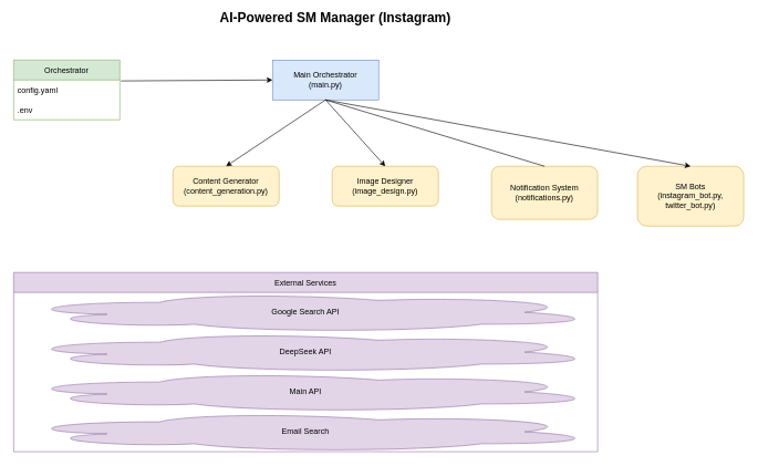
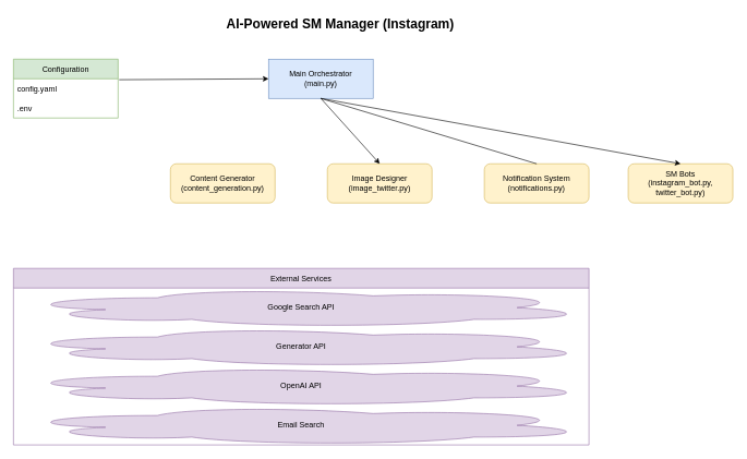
- <mxCell id="20" value="&lt;font style=&quot;font-size: 20px;&quot;&gt;&lt;b&gt;AI-Powered SM Manager (Instagram)&lt;/b&gt;&lt;/font&gt;" style="text;html=1;align=center;verticalAlign=middle;whiteSpace=wrap;rounded=0;" vertex="1" parent="1"><mxGeometry x="265" y="10" width="480" height="30" as="geometry" /></mxCell>
+ <mxCell id="20" value="&lt;font style=&quot;font-size: 20px;&quot;&gt;&lt;b&gt;AI-Powered SM Manager (Instagram)&lt;/b&gt;&lt;/font&gt;" style="text;html=1;align=center;verticalAlign=middle;whiteSpace=wrap;rounded=0;" vertex="1" parent="1"><mxGeometry x="280" y="20" width="480" height="30" as="geometry" /></mxCell>
- <mxCell id="2" value="Orchestrator" style="swimlane;fontStyle=0;childLayout=stackLayout;horizontal=1;startSize=30;horizontalStack=0;resizeParent=1;resizeParentMax=0;resizeLast=0;collapsible=1;marginBottom=0;fillColor=#d5e8d4;strokeColor=#82b366;" vertex="1" parent="1"><mxGeometry x="20" y="90" width="160" height="90" as="geometry" /></mxCell>
+ <mxCell id="2" value="Configuration" style="swimlane;fontStyle=0;childLayout=stackLayout;horizontal=1;startSize=30;horizontalStack=0;resizeParent=1;resizeParentMax=0;resizeLast=0;collapsible=1;marginBottom=0;fillColor=#d5e8d4;strokeColor=#82b366;" vertex="1" parent="1"><mxGeometry x="20" y="90" width="160" height="90" as="geometry" /></mxCell>
- <mxCell id="14" value="" style="endArrow=classic;html=1;exitX=0.5;exitY=1;entryX=0.5;entryY=0;" edge="1" parent="1" source="5" target="6"><mxGeometry width="50" height="50" relative="1" as="geometry" /></mxCell>
- <mxCell id="7" value="Image Designer&#10;(image_design.py)" style="rounded=1;whiteSpace=wrap;html=1;fillColor=#fff2cc;strokeColor=#d6b656;" vertex="1" parent="1"><mxGeometry x="500" y="250" width="160" height="60" as="geometry" /></mxCell>
+ <mxCell id="7" value="Image Designer&#10;(image_twitter.py)" style="rounded=1;whiteSpace=wrap;html=1;fillColor=#fff2cc;strokeColor=#d6b656;" vertex="1" parent="1"><mxGeometry x="500" y="250" width="160" height="60" as="geometry" /></mxCell>
- <mxCell id="8" value="Notification System&#10;(notifications.py)" style="rounded=1;whiteSpace=wrap;html=1;fillColor=#fff2cc;strokeColor=#d6b656;" vertex="1" parent="1"><mxGeometry x="740" y="250" width="160" height="80" as="geometry" /></mxCell>
+ <mxCell id="8" value="Notification System&#10;(notifications.py)" style="rounded=1;whiteSpace=wrap;html=1;fillColor=#fff2cc;strokeColor=#d6b656;" vertex="1" parent="1"><mxGeometry x="740" y="250" width="160" height="60" as="geometry" /></mxCell>
- <mxCell id="17" value="SM Bots&lt;br&gt;(instagram_bot.py, twitter_bot.py)" style="rounded=1;whiteSpace=wrap;html=1;fillColor=#fff2cc;strokeColor=#d6b656;" vertex="1" parent="1"><mxGeometry x="960" y="250" width="160" height="90" as="geometry" /></mxCell>
+ <mxCell id="17" value="SM Bots&lt;br&gt;(instagram_bot.py, twitter_bot.py)" style="rounded=1;whiteSpace=wrap;html=1;fillColor=#fff2cc;strokeColor=#d6b656;" vertex="1" parent="1"><mxGeometry x="960" y="250" width="160" height="60" as="geometry" /></mxCell>
- <mxCell id="11" value="DeepSeek API" style="ellipse;shape=cloud;whiteSpace=wrap;html=1;fillColor=#e1d5e7;strokeColor=#9673a6;" vertex="1" parent="9"><mxGeometry y="90" width="880" height="60" as="geometry" /></mxCell>
+ <mxCell id="11" value="Generator API" style="ellipse;shape=cloud;whiteSpace=wrap;html=1;fillColor=#e1d5e7;strokeColor=#9673a6;" vertex="1" parent="9"><mxGeometry y="90" width="880" height="60" as="geometry" /></mxCell>
- <mxCell id="12" value="Main API" style="ellipse;shape=cloud;whiteSpace=wrap;html=1;fillColor=#e1d5e7;strokeColor=#9673a6;" vertex="1" parent="9"><mxGeometry y="150" width="880" height="60" as="geometry" /></mxCell>
+ <mxCell id="12" value="OpenAI API" style="ellipse;shape=cloud;whiteSpace=wrap;html=1;fillColor=#e1d5e7;strokeColor=#9673a6;" vertex="1" parent="9"><mxGeometry y="150" width="880" height="60" as="geometry" /></mxCell>
